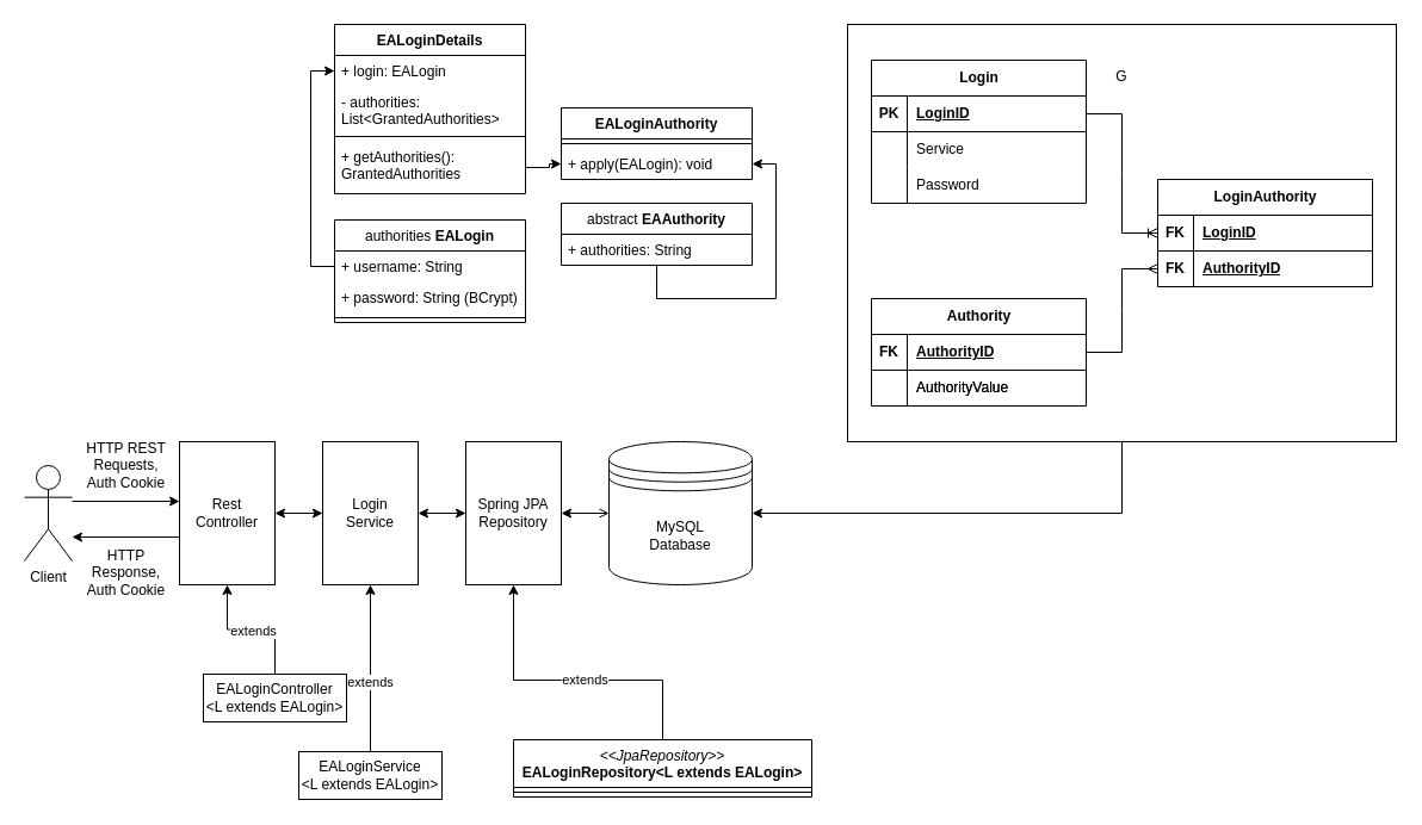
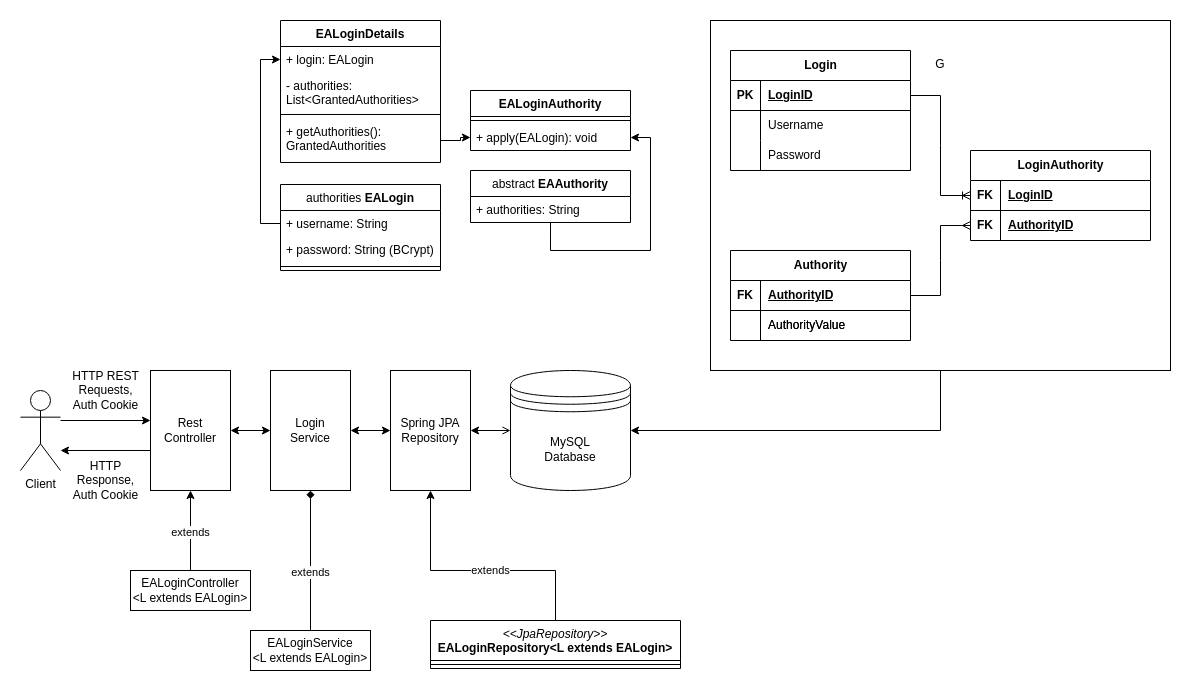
- <mxCell id="30" value="Service" style="shape=partialRectangle;connectable=0;fillColor=none;top=0;left=0;bottom=0;right=0;align=left;spacingLeft=6;overflow=hidden;whiteSpace=wrap;html=1;" parent="28" vertex="1"><mxGeometry x="30" width="150" height="30" as="geometry"><mxRectangle width="150" height="30" as="alternateBounds" /></mxGeometry></mxCell>
+ <mxCell id="30" value="Username" style="shape=partialRectangle;connectable=0;fillColor=none;top=0;left=0;bottom=0;right=0;align=left;spacingLeft=6;overflow=hidden;whiteSpace=wrap;html=1;" parent="28" vertex="1"><mxGeometry x="30" width="150" height="30" as="geometry"><mxRectangle width="150" height="30" as="alternateBounds" /></mxGeometry></mxCell>
- <mxCell id="13" style="edgeStyle=orthogonalEdgeStyle;rounded=0;orthogonalLoop=1;jettySize=auto;html=1;entryX=0.5;entryY=1;entryDx=0;entryDy=0;" parent="1" source="15" target="4" edge="1"><mxGeometry relative="1" as="geometry" /></mxCell>
+ <mxCell id="13" style="edgeStyle=orthogonalEdgeStyle;rounded=0;orthogonalLoop=1;jettySize=auto;html=1;entryX=0.5;entryY=1;entryDx=0;entryDy=0;endArrow=diamond;" parent="1" source="15" target="4" edge="1"><mxGeometry relative="1" as="geometry" /></mxCell>
- <mxCell id="12" value="EALoginController&lt;div&gt;&amp;lt;L extends EALogin&amp;gt;&lt;/div&gt;" style="rounded=0;whiteSpace=wrap;html=1;" parent="1" vertex="1"><mxGeometry x="170" y="565" width="120" height="40" as="geometry" /></mxCell>
+ <mxCell id="12" value="EALoginController&lt;div&gt;&amp;lt;L extends EALogin&amp;gt;&lt;/div&gt;" style="rounded=0;whiteSpace=wrap;html=1;" parent="1" vertex="1"><mxGeometry x="130" y="570" width="120" height="40" as="geometry" /></mxCell>
